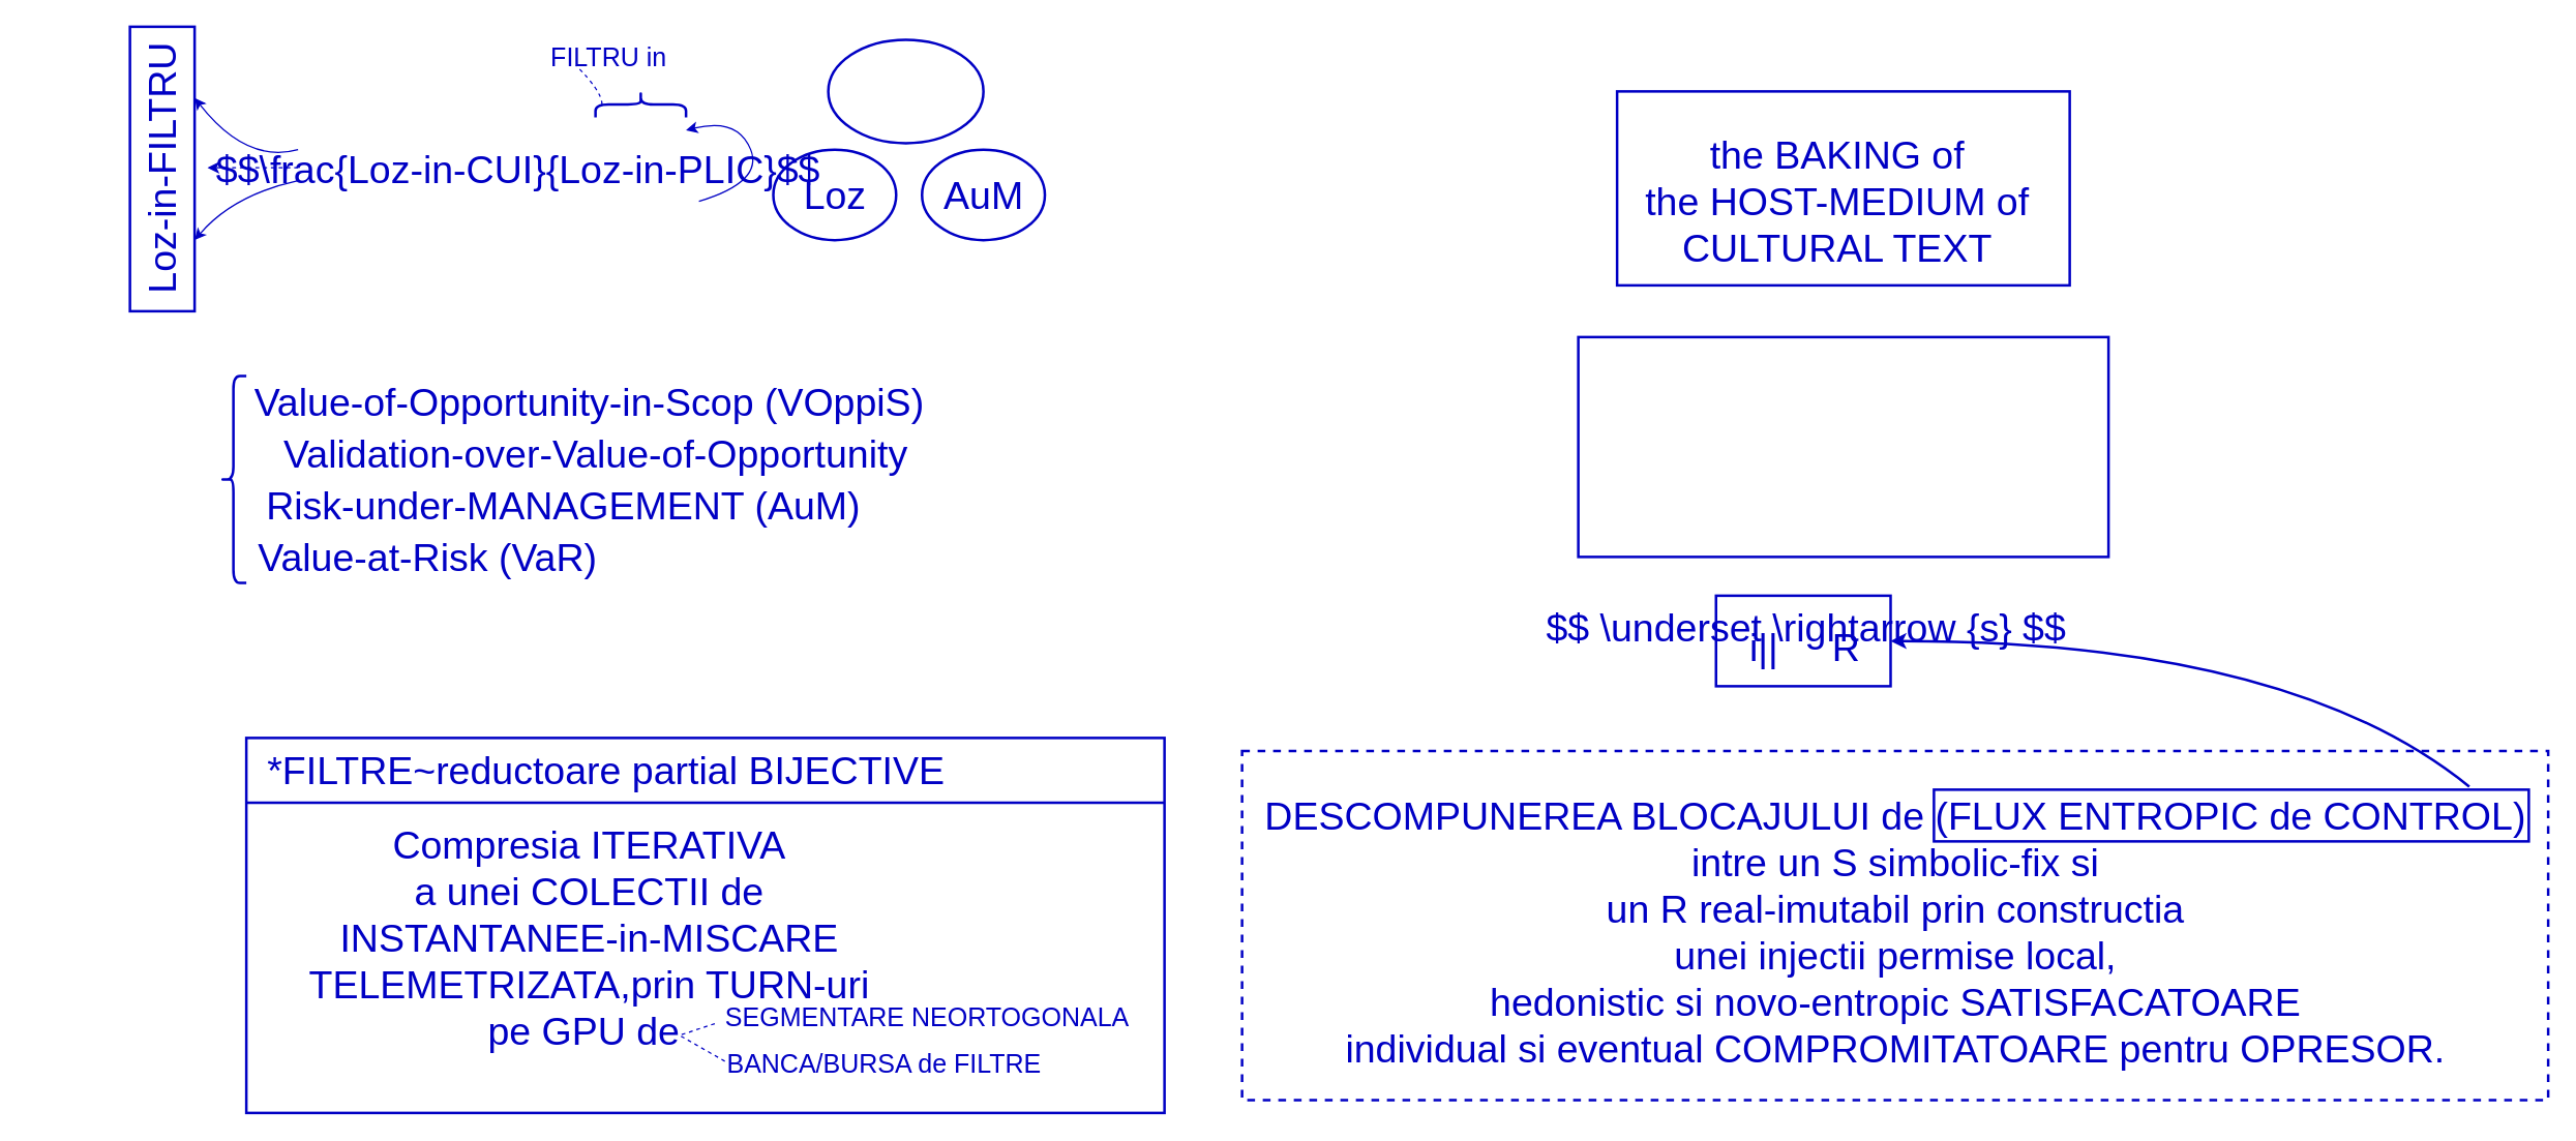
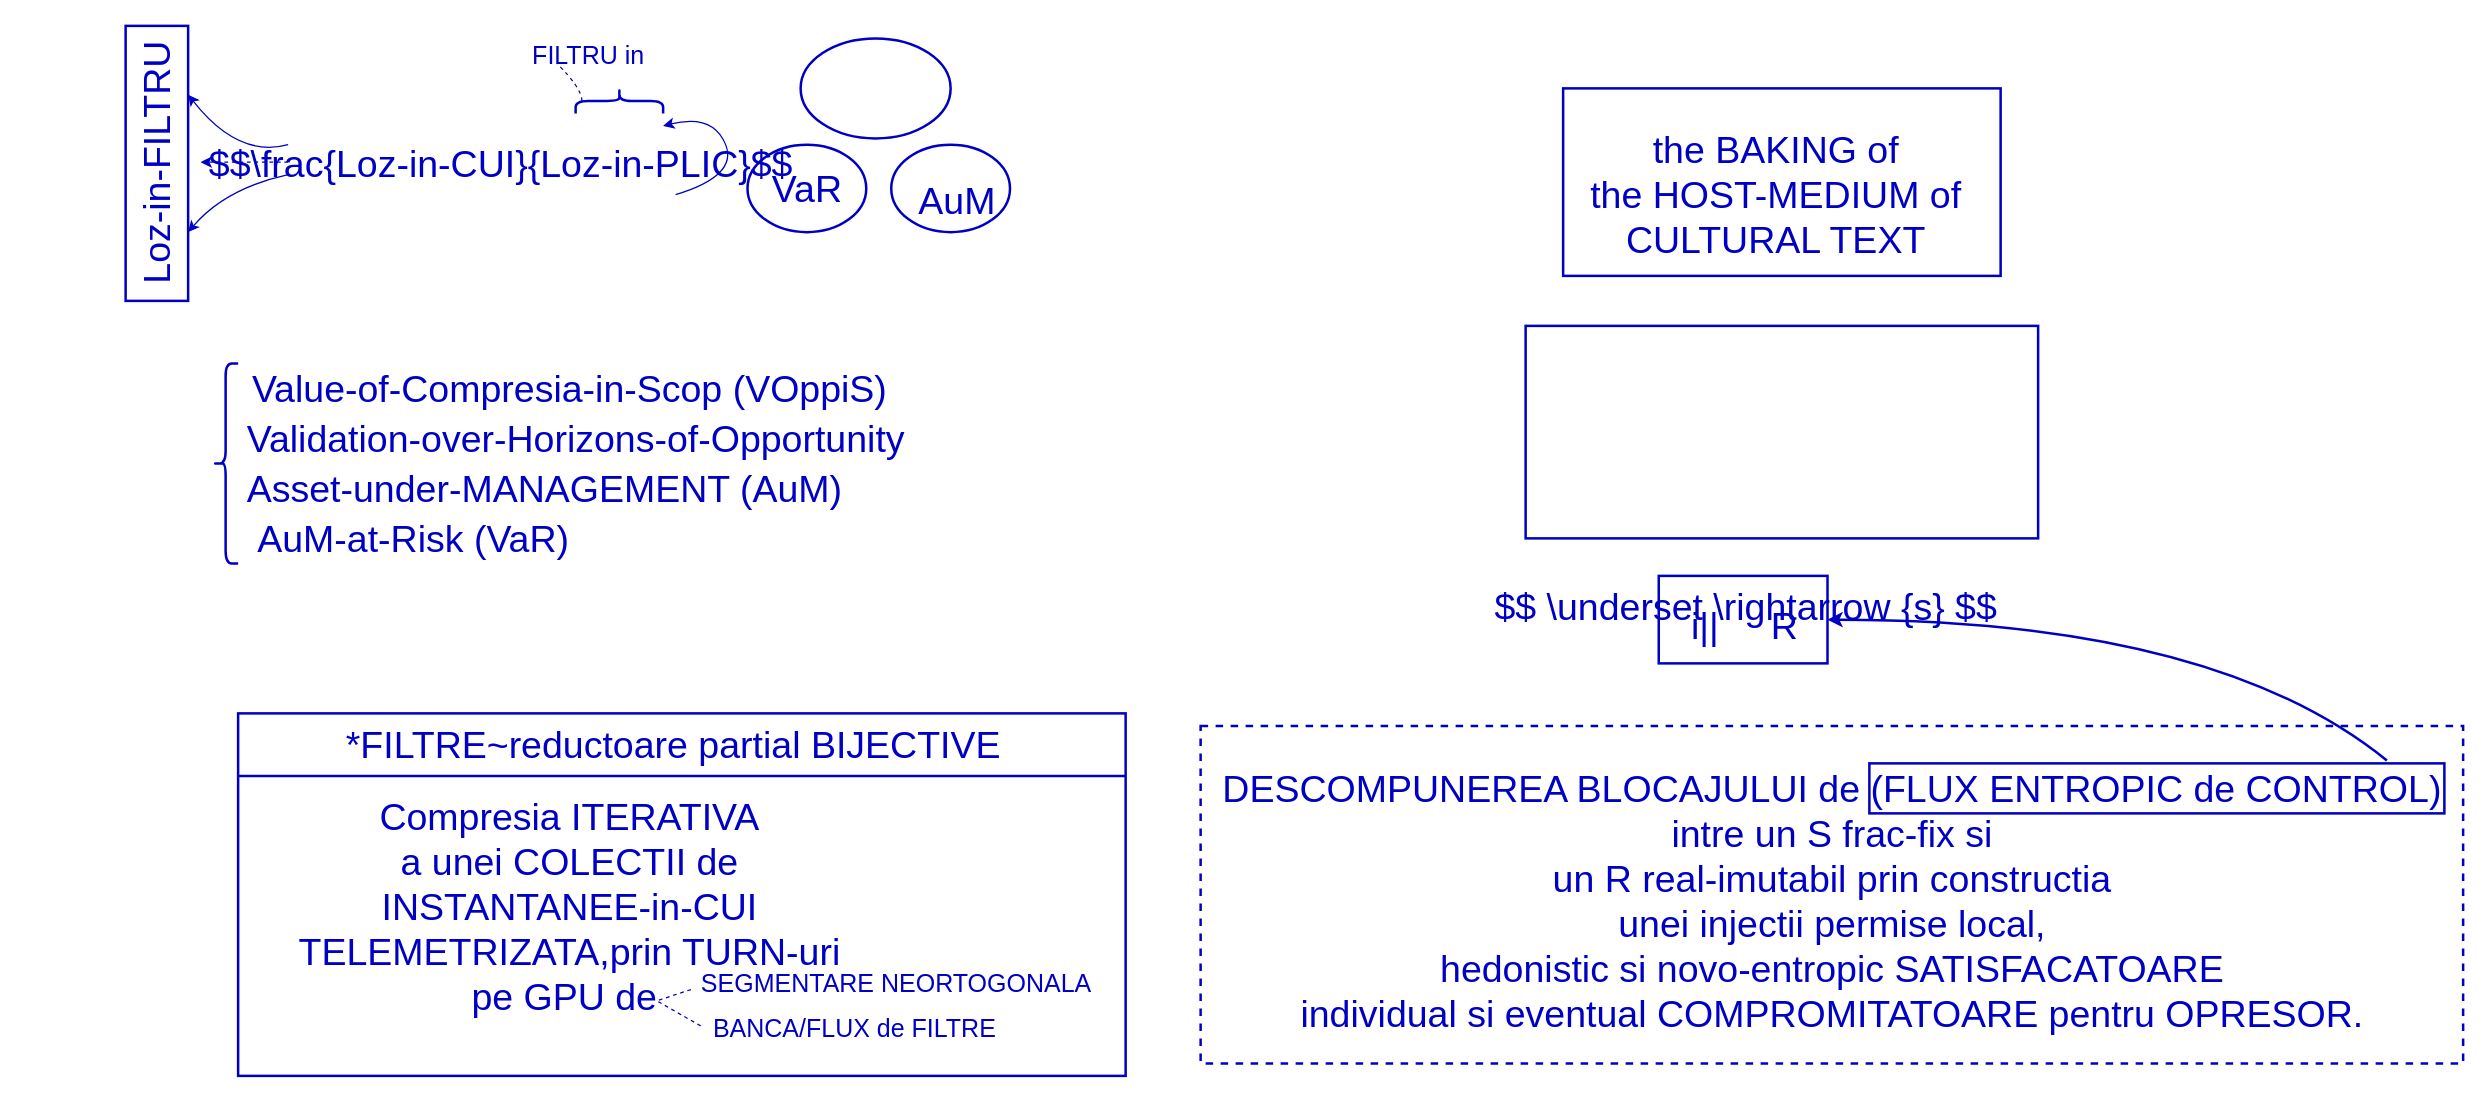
- <mxCell id="4" value="Loz" style="text;html=1;align=center;verticalAlign=middle;resizable=0;points=[];autosize=1;strokeColor=none;fillColor=none;fontSize=30;fontColor=#0000C4;" vertex="1" parent="1"><mxGeometry x="610" y="130" width="70" height="40" as="geometry" /></mxCell>
+ <mxCell id="4" value="VaR" style="text;html=1;align=center;verticalAlign=middle;resizable=0;points=[];autosize=1;strokeColor=none;fillColor=none;fontSize=30;fontColor=#0000C4;" vertex="1" parent="1"><mxGeometry x="610" y="130" width="70" height="40" as="geometry" /></mxCell>
- <mxCell id="5" value="AuM" style="text;html=1;align=center;verticalAlign=middle;resizable=0;points=[];autosize=1;strokeColor=none;fillColor=none;fontSize=30;fontColor=#0000C4;" vertex="1" parent="1"><mxGeometry x="720" y="130" width="80" height="40" as="geometry" /></mxCell>
+ <mxCell id="5" value="AuM" style="text;html=1;align=center;verticalAlign=middle;resizable=0;points=[];autosize=1;strokeColor=none;fillColor=none;fontSize=30;fontColor=#0000C4;" vertex="1" parent="1"><mxGeometry x="725" y="140" width="80" height="40" as="geometry" /></mxCell>
- <mxCell id="6" value="Value-of-Opportunity-in-Scop (VOppiS)&lt;br&gt;" style="text;html=1;align=center;verticalAlign=middle;resizable=0;points=[];autosize=1;strokeColor=none;fillColor=none;fontSize=30;fontColor=#0000C4;" vertex="1" parent="1"><mxGeometry x="190" y="290" width="530" height="40" as="geometry" /></mxCell>
+ <mxCell id="6" value="Value-of-Compresia-in-Scop (VOppiS)&lt;br&gt;" style="text;html=1;align=center;verticalAlign=middle;resizable=0;points=[];autosize=1;strokeColor=none;fillColor=none;fontSize=30;fontColor=#0000C4;" vertex="1" parent="1"><mxGeometry x="190" y="290" width="530" height="40" as="geometry" /></mxCell>
- <mxCell id="7" value="Validation-over-Value-of-Opportunity" style="text;html=1;align=center;verticalAlign=middle;resizable=0;points=[];autosize=1;strokeColor=none;fillColor=none;fontSize=30;fontColor=#0000C4;" vertex="1" parent="1"><mxGeometry x="190" y="330" width="540" height="40" as="geometry" /></mxCell>
+ <mxCell id="7" value="Validation-over-Horizons-of-Opportunity" style="text;html=1;align=center;verticalAlign=middle;resizable=0;points=[];autosize=1;strokeColor=none;fillColor=none;fontSize=30;fontColor=#0000C4;" vertex="1" parent="1"><mxGeometry x="190" y="330" width="540" height="40" as="geometry" /></mxCell>
- <mxCell id="8" value="Risk-under-MANAGEMENT (AuM)" style="text;html=1;align=center;verticalAlign=middle;resizable=0;points=[];autosize=1;strokeColor=none;fillColor=none;fontSize=30;fontColor=#0000C4;" vertex="1" parent="1"><mxGeometry x="190" y="370" width="490" height="40" as="geometry" /></mxCell>
+ <mxCell id="8" value="Asset-under-MANAGEMENT (AuM)" style="text;html=1;align=center;verticalAlign=middle;resizable=0;points=[];autosize=1;strokeColor=none;fillColor=none;fontSize=30;fontColor=#0000C4;" vertex="1" parent="1"><mxGeometry x="190" y="370" width="490" height="40" as="geometry" /></mxCell>
- <mxCell id="9" value="Value-at-Risk (VaR)" style="text;html=1;align=center;verticalAlign=middle;resizable=0;points=[];autosize=1;strokeColor=none;fillColor=none;fontSize=30;fontColor=#0000C4;" vertex="1" parent="1"><mxGeometry x="190" y="410" width="280" height="40" as="geometry" /></mxCell>
+ <mxCell id="9" value="AuM-at-Risk (VaR)" style="text;html=1;align=center;verticalAlign=middle;resizable=0;points=[];autosize=1;strokeColor=none;fillColor=none;fontSize=30;fontColor=#0000C4;" vertex="1" parent="1"><mxGeometry x="190" y="410" width="280" height="40" as="geometry" /></mxCell>
- <mxCell id="22" value="&lt;font style=&quot;font-size: 30px&quot;&gt;*FILTRE~reductoare partial BIJECTIVE&lt;/font&gt;" style="text;html=1;align=center;verticalAlign=middle;resizable=0;points=[];autosize=1;strokeColor=none;fillColor=none;fontSize=20;fontColor=#0000C4;" vertex="1" parent="1"><mxGeometry x="197.5" y="580" width="540" height="30" as="geometry" /></mxCell>
+ <mxCell id="22" value="&lt;font style=&quot;font-size: 30px&quot;&gt;*FILTRE~reductoare partial BIJECTIVE&lt;/font&gt;" style="text;html=1;align=center;verticalAlign=middle;resizable=0;points=[];autosize=1;strokeColor=none;fillColor=none;fontSize=20;fontColor=#0000C4;" vertex="1" parent="1"><mxGeometry x="267.5" y="580" width="540" height="30" as="geometry" /></mxCell>
- <mxCell id="31" value="DESCOMPUNEREA BLOCAJULUI de (FLUX ENTROPIC de CONTROL)&lt;br&gt;intre un S simbolic-fix si&lt;br&gt;un R real-imutabil prin constructia&lt;br&gt;unei injectii permise local,&lt;br&gt;hedonistic si novo-entropic SATISFACATOARE&lt;br&gt;individual si eventual COMPROMITATOARE pentru OPRESOR." style="text;html=1;align=center;verticalAlign=middle;resizable=0;points=[];autosize=1;strokeColor=none;fillColor=none;fontSize=30;fontColor=#0000C4;" vertex="1" parent="1"><mxGeometry x="970" y="610" width="990" height="220" as="geometry" /></mxCell>
+ <mxCell id="31" value="DESCOMPUNEREA BLOCAJULUI de (FLUX ENTROPIC de CONTROL)&lt;br&gt;intre un S frac-fix si&lt;br&gt;un R real-imutabil prin constructia&lt;br&gt;unei injectii permise local,&lt;br&gt;hedonistic si novo-entropic SATISFACATOARE&lt;br&gt;individual si eventual COMPROMITATOARE pentru OPRESOR." style="text;html=1;align=center;verticalAlign=middle;resizable=0;points=[];autosize=1;strokeColor=none;fillColor=none;fontSize=30;fontColor=#0000C4;" vertex="1" parent="1"><mxGeometry x="970" y="610" width="990" height="220" as="geometry" /></mxCell>
- <mxCell id="23" value="Compresia ITERATIVA&lt;br&gt;a unei COLECTII de&lt;br&gt;INSTANTANEE-in-MISCARE&lt;br&gt;TELEMETRIZATA,prin TURN-uri&lt;br&gt;pe GPU de&amp;nbsp;&lt;br&gt;" style="text;html=1;align=center;verticalAlign=middle;resizable=0;points=[];autosize=1;strokeColor=none;fillColor=none;fontSize=30;fontColor=#0000C4;" vertex="1" parent="1"><mxGeometry x="230" y="630" width="450" height="190" as="geometry" /></mxCell>
+ <mxCell id="23" value="Compresia ITERATIVA&lt;br&gt;a unei COLECTII de&lt;br&gt;INSTANTANEE-in-CUI&lt;br&gt;TELEMETRIZATA,prin TURN-uri&lt;br&gt;pe GPU de&amp;nbsp;&lt;br&gt;" style="text;html=1;align=center;verticalAlign=middle;resizable=0;points=[];autosize=1;strokeColor=none;fillColor=none;fontSize=30;fontColor=#0000C4;" vertex="1" parent="1"><mxGeometry x="230" y="630" width="450" height="190" as="geometry" /></mxCell>
- <mxCell id="24" value="&lt;font style=&quot;font-size: 20px&quot;&gt;&amp;nbsp; &amp;nbsp; &amp;nbsp; &amp;nbsp; &amp;nbsp; &amp;nbsp; SEGMENTARE NEORTOGONALA&lt;br&gt;BANCA/BURSA de FILTRE&lt;/font&gt;" style="text;html=1;align=center;verticalAlign=middle;resizable=0;points=[];autosize=1;strokeColor=none;fillColor=none;fontSize=30;fontColor=#0000C4;" vertex="1" parent="1"><mxGeometry x="488" y="760" width="390" height="80" as="geometry" /></mxCell>
+ <mxCell id="24" value="&lt;font style=&quot;font-size: 20px&quot;&gt;&amp;nbsp; &amp;nbsp; &amp;nbsp; &amp;nbsp; &amp;nbsp; &amp;nbsp; SEGMENTARE NEORTOGONALA&lt;br&gt;BANCA/FLUX de FILTRE&lt;/font&gt;" style="text;html=1;align=center;verticalAlign=middle;resizable=0;points=[];autosize=1;strokeColor=none;fillColor=none;fontSize=30;fontColor=#0000C4;" vertex="1" parent="1"><mxGeometry x="488" y="760" width="390" height="80" as="geometry" /></mxCell>
